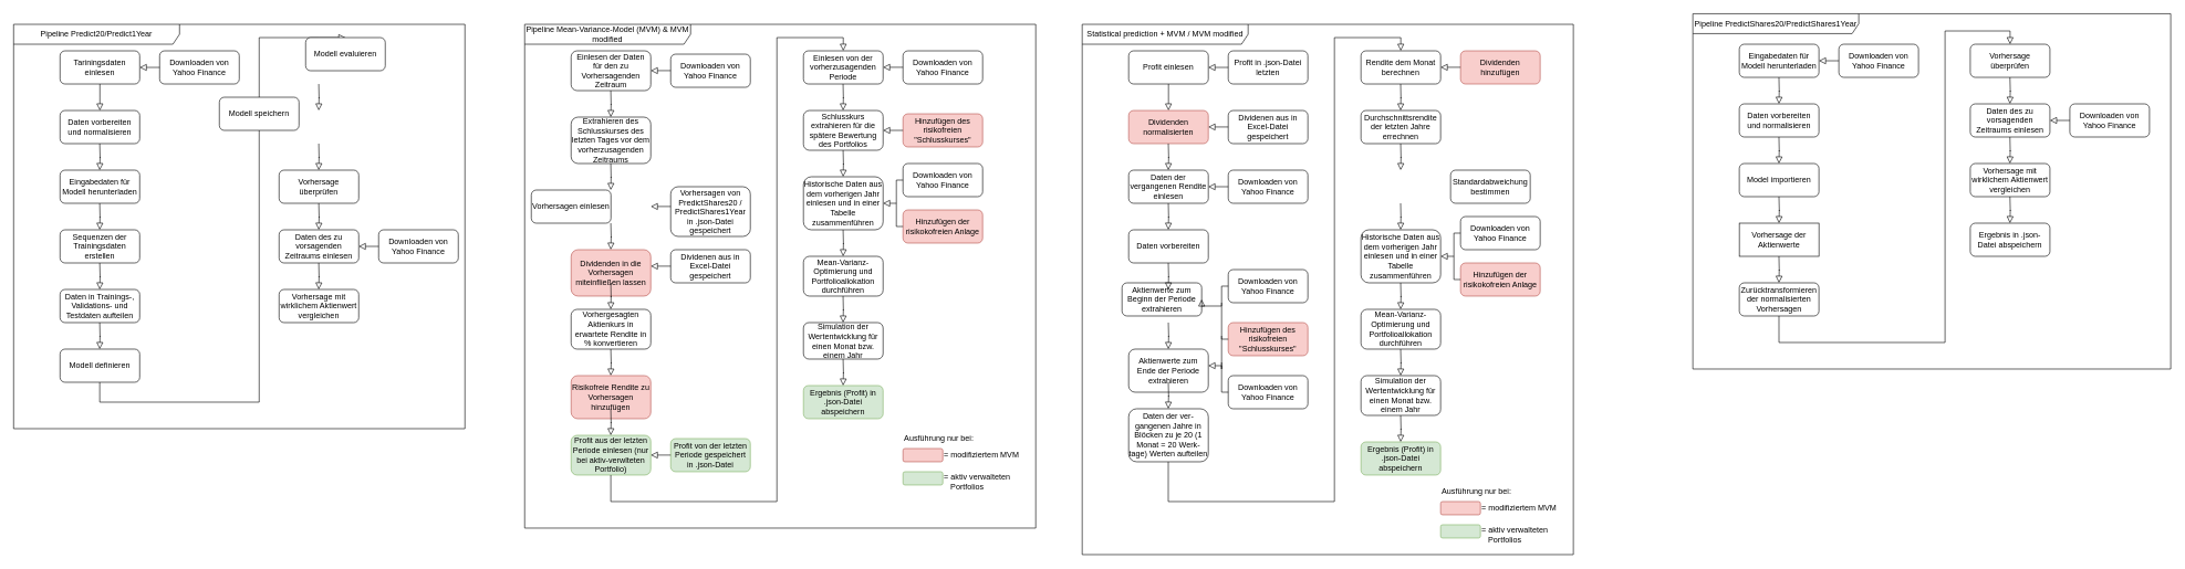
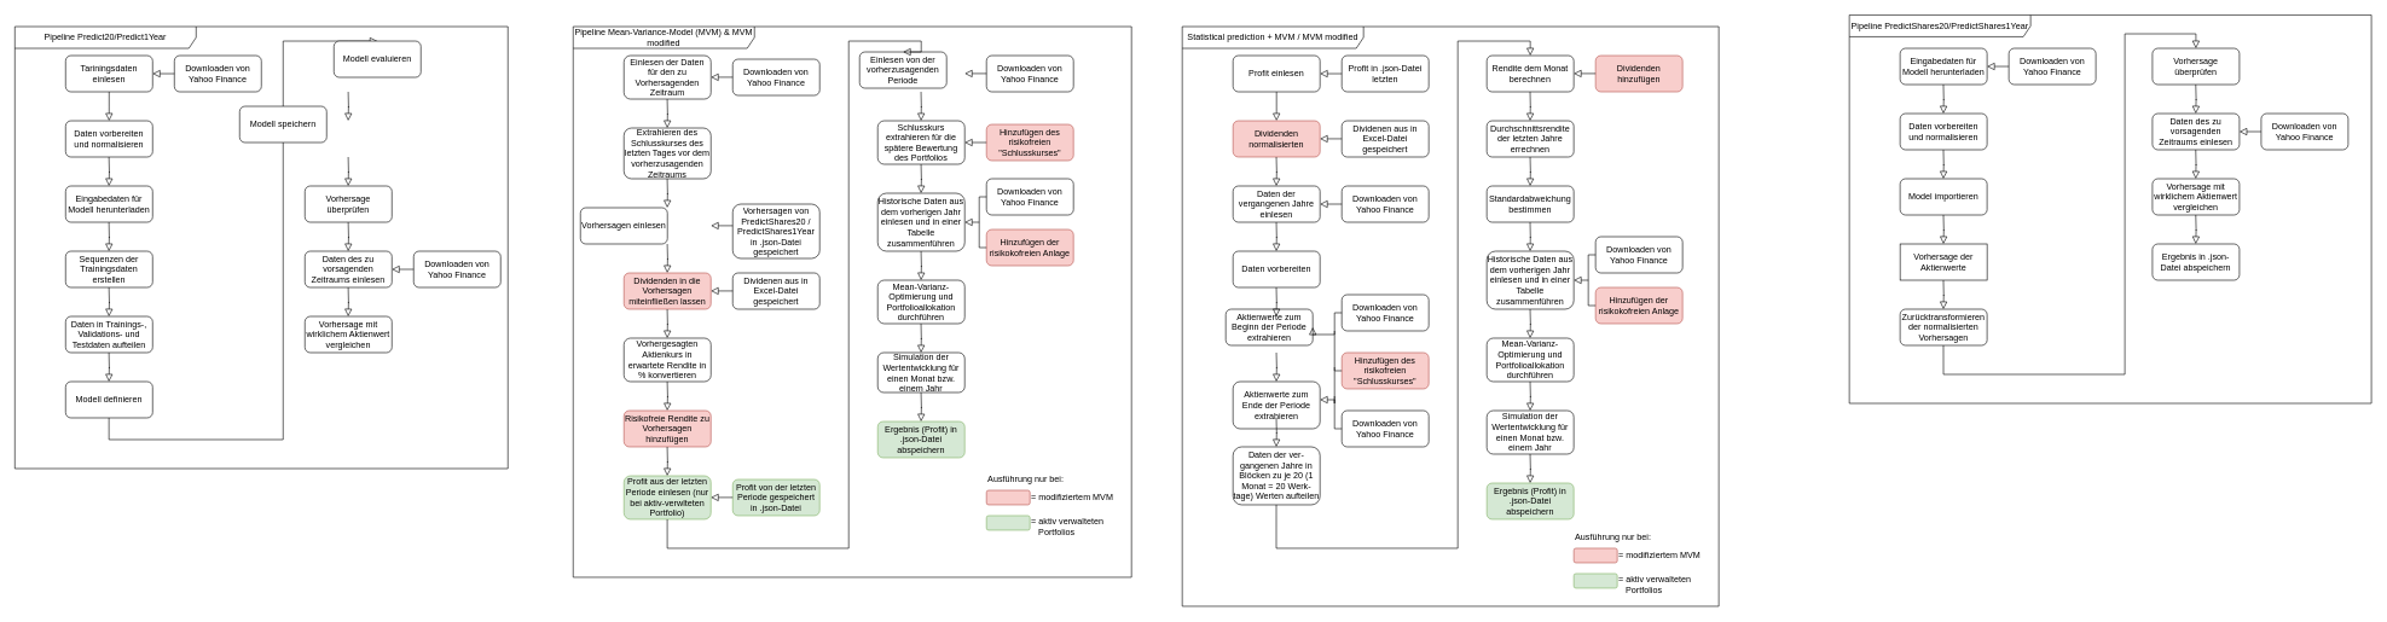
- <mxCell id="37" value="Einlesen von der vorherzusagenden Periode" style="rounded=1;whiteSpace=wrap;html=1;fontSize=12;glass=0;strokeWidth=1;shadow=0;" parent="28" vertex="1"><mxGeometry x="420" y="40" width="120" height="50" as="geometry" /></mxCell>
+ <mxCell id="37" value="Einlesen von der vorherzusagenden Periode" style="rounded=1;whiteSpace=wrap;html=1;fontSize=12;glass=0;strokeWidth=1;shadow=0;" parent="28" vertex="1"><mxGeometry x="395" y="35" width="120" height="50" as="geometry" /></mxCell>
- <mxCell id="99" value="Daten der vergangenen Rendite einlesen" style="rounded=1;whiteSpace=wrap;html=1;fontSize=12;glass=0;strokeWidth=1;shadow=0;" parent="77" vertex="1"><mxGeometry x="70" y="220" width="120" height="50" as="geometry" /></mxCell>
+ <mxCell id="99" value="Daten der vergangenen Jahre einlesen" style="rounded=1;whiteSpace=wrap;html=1;fontSize=12;glass=0;strokeWidth=1;shadow=0;" parent="77" vertex="1"><mxGeometry x="70" y="220" width="120" height="50" as="geometry" /></mxCell>
- <mxCell id="97" value="Standardabweichung bestimmen" style="rounded=1;whiteSpace=wrap;html=1;fontSize=12;glass=0;strokeWidth=1;shadow=0;" parent="77" vertex="1"><mxGeometry x="555" y="220" width="120" height="50" as="geometry" /></mxCell>
+ <mxCell id="97" value="Standardabweichung bestimmen" style="rounded=1;whiteSpace=wrap;html=1;fontSize=12;glass=0;strokeWidth=1;shadow=0;" parent="77" vertex="1"><mxGeometry x="420" y="220" width="120" height="50" as="geometry" /></mxCell>
- <mxCell id="59" value="Dividenden in die Vorhersagen miteinfließen lassen" style="rounded=1;whiteSpace=wrap;html=1;fontSize=12;glass=0;strokeWidth=1;shadow=0;fillColor=#f8cecc;strokeColor=#b85450;" parent="28" vertex="1"><mxGeometry x="70" y="340" width="120" height="70" as="geometry" /></mxCell>
+ <mxCell id="59" value="Dividenden in die Vorhersagen miteinfließen lassen" style="rounded=1;whiteSpace=wrap;html=1;fontSize=12;glass=0;strokeWidth=1;shadow=0;fillColor=#f8cecc;strokeColor=#b85450;" parent="28" vertex="1"><mxGeometry x="70" y="340" width="120" height="50" as="geometry" /></mxCell>
- <mxCell id="61" value="Risikofreie Rendite zu Vorhersagen hinzufügen" style="rounded=1;whiteSpace=wrap;html=1;fontSize=12;glass=0;strokeWidth=1;shadow=0;fillColor=#f8cecc;strokeColor=#b85450;" parent="28" vertex="1"><mxGeometry x="70" y="530" width="120" height="65" as="geometry" /></mxCell>
+ <mxCell id="61" value="Risikofreie Rendite zu Vorhersagen hinzufügen" style="rounded=1;whiteSpace=wrap;html=1;fontSize=12;glass=0;strokeWidth=1;shadow=0;fillColor=#f8cecc;strokeColor=#b85450;" parent="28" vertex="1"><mxGeometry x="70" y="530" width="120" height="50" as="geometry" /></mxCell>
